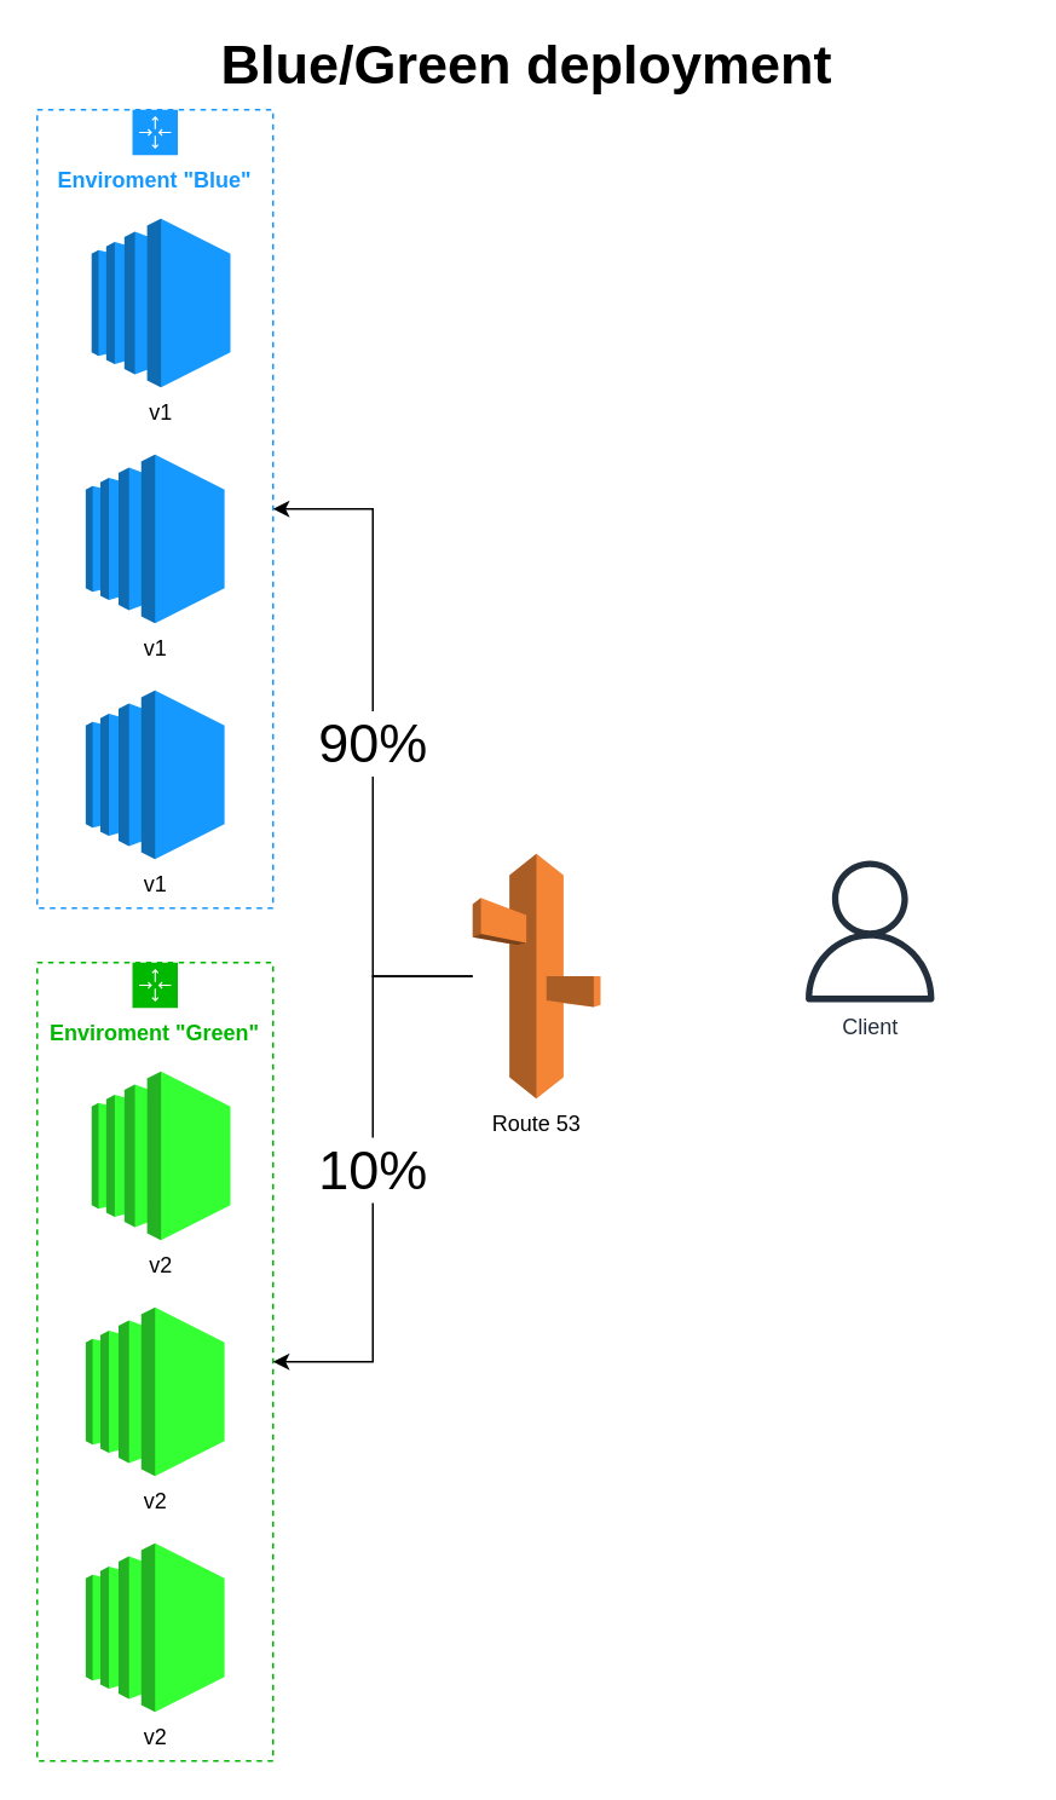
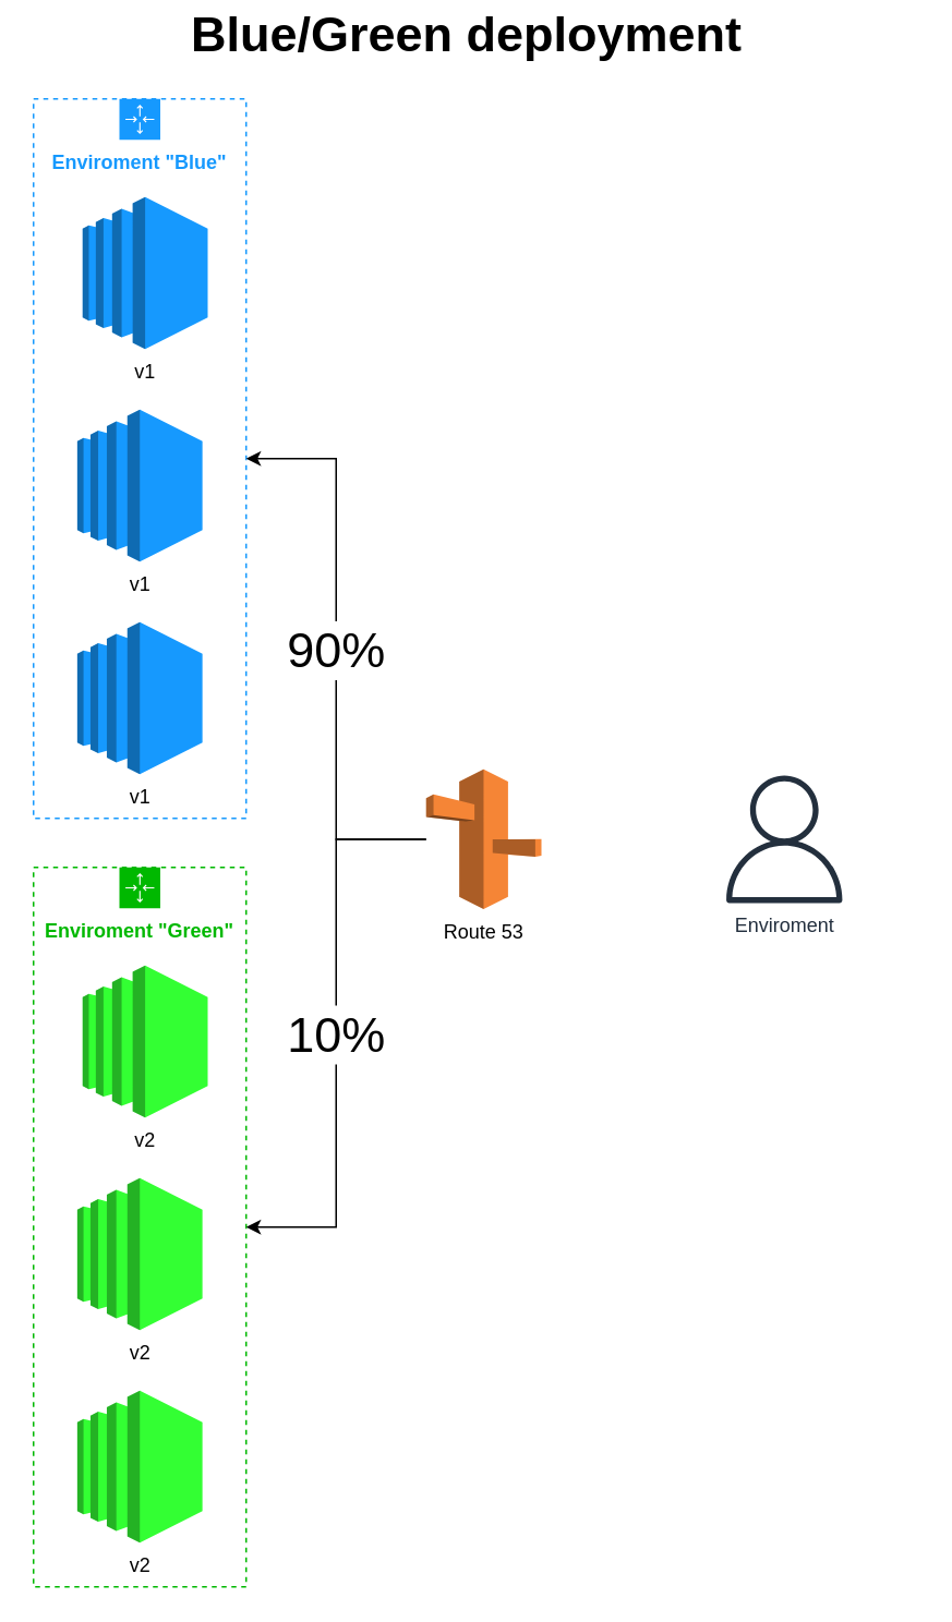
- <mxCell id="14" value="Blue/Green deployment" style="text;html=1;strokeColor=none;fillColor=none;align=center;verticalAlign=middle;whiteSpace=wrap;rounded=0;fontSize=30;fontStyle=1" vertex="1" parent="1"><mxGeometry x="20" y="20" width="540" height="30" as="geometry" /></mxCell>
+ <mxCell id="14" value="Blue/Green deployment" style="text;html=1;strokeColor=none;fillColor=none;align=center;verticalAlign=middle;whiteSpace=wrap;rounded=0;fontSize=30;fontStyle=1" vertex="1" parent="1"><mxGeometry x="15" y="5" width="540" height="30" as="geometry" /></mxCell>
- <mxCell id="12" value="Route 53" style="outlineConnect=0;dashed=0;verticalLabelPosition=bottom;verticalAlign=top;align=center;html=1;shape=mxgraph.aws3.route_53;fillColor=#F58536;gradientColor=none;" vertex="1" parent="1"><mxGeometry x="260" y="470" width="70.5" height="135" as="geometry" /></mxCell>
+ <mxCell id="12" value="Route 53" style="outlineConnect=0;dashed=0;verticalLabelPosition=bottom;verticalAlign=top;align=center;html=1;shape=mxgraph.aws3.route_53;fillColor=#F58536;gradientColor=none;" vertex="1" parent="1"><mxGeometry x="260" y="470" width="70.5" height="85.5" as="geometry" /></mxCell>
- <mxCell id="13" value="Client" style="sketch=0;outlineConnect=0;fontColor=#232F3E;gradientColor=none;fillColor=#232F3D;strokeColor=none;dashed=0;verticalLabelPosition=bottom;verticalAlign=top;align=center;html=1;fontSize=12;fontStyle=0;aspect=fixed;pointerEvents=1;shape=mxgraph.aws4.user;" vertex="1" parent="1"><mxGeometry x="440" y="473.75" width="78" height="78" as="geometry" /></mxCell>
+ <mxCell id="13" value="Enviroment" style="sketch=0;outlineConnect=0;fontColor=#232F3E;gradientColor=none;fillColor=#232F3D;strokeColor=none;dashed=0;verticalLabelPosition=bottom;verticalAlign=top;align=center;html=1;fontSize=12;fontStyle=0;aspect=fixed;pointerEvents=1;shape=mxgraph.aws4.user;" vertex="1" parent="1"><mxGeometry x="440" y="473.75" width="78" height="78" as="geometry" /></mxCell>
